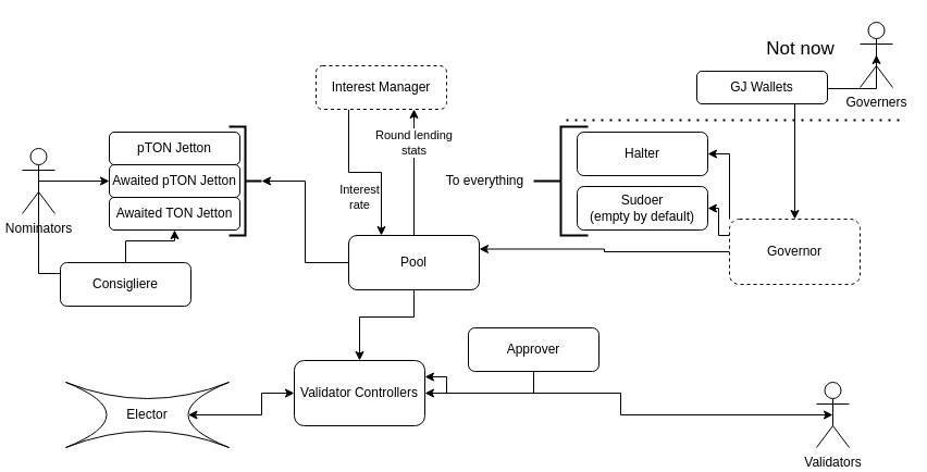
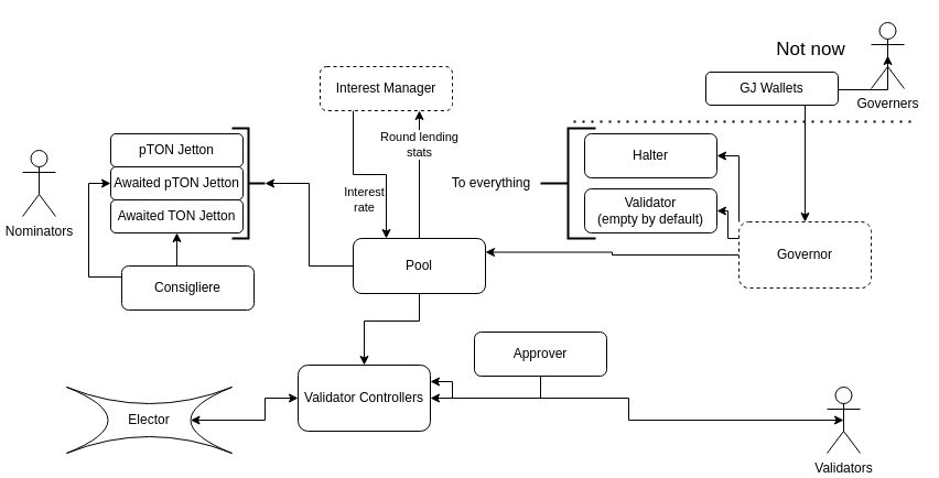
- <mxCell id="25" value="Sudoer&lt;br&gt;(empty by default)" style="rounded=1;whiteSpace=wrap;html=1;" parent="1" vertex="1"><mxGeometry x="530" y="171" width="120" height="40" as="geometry" /></mxCell>
+ <mxCell id="25" value="Validator&lt;br&gt;(empty by default)" style="rounded=1;whiteSpace=wrap;html=1;" parent="1" vertex="1"><mxGeometry x="530" y="171" width="120" height="40" as="geometry" /></mxCell>
- <mxCell id="33" value="Consigliere" style="rounded=1;whiteSpace=wrap;html=1;" vertex="1" parent="1"><mxGeometry x="55" y="241" width="120" height="40" as="geometry" /></mxCell>
+ <mxCell id="33" value="Consigliere" style="rounded=1;whiteSpace=wrap;html=1;" vertex="1" parent="1"><mxGeometry x="110" y="241" width="120" height="40" as="geometry" /></mxCell>
